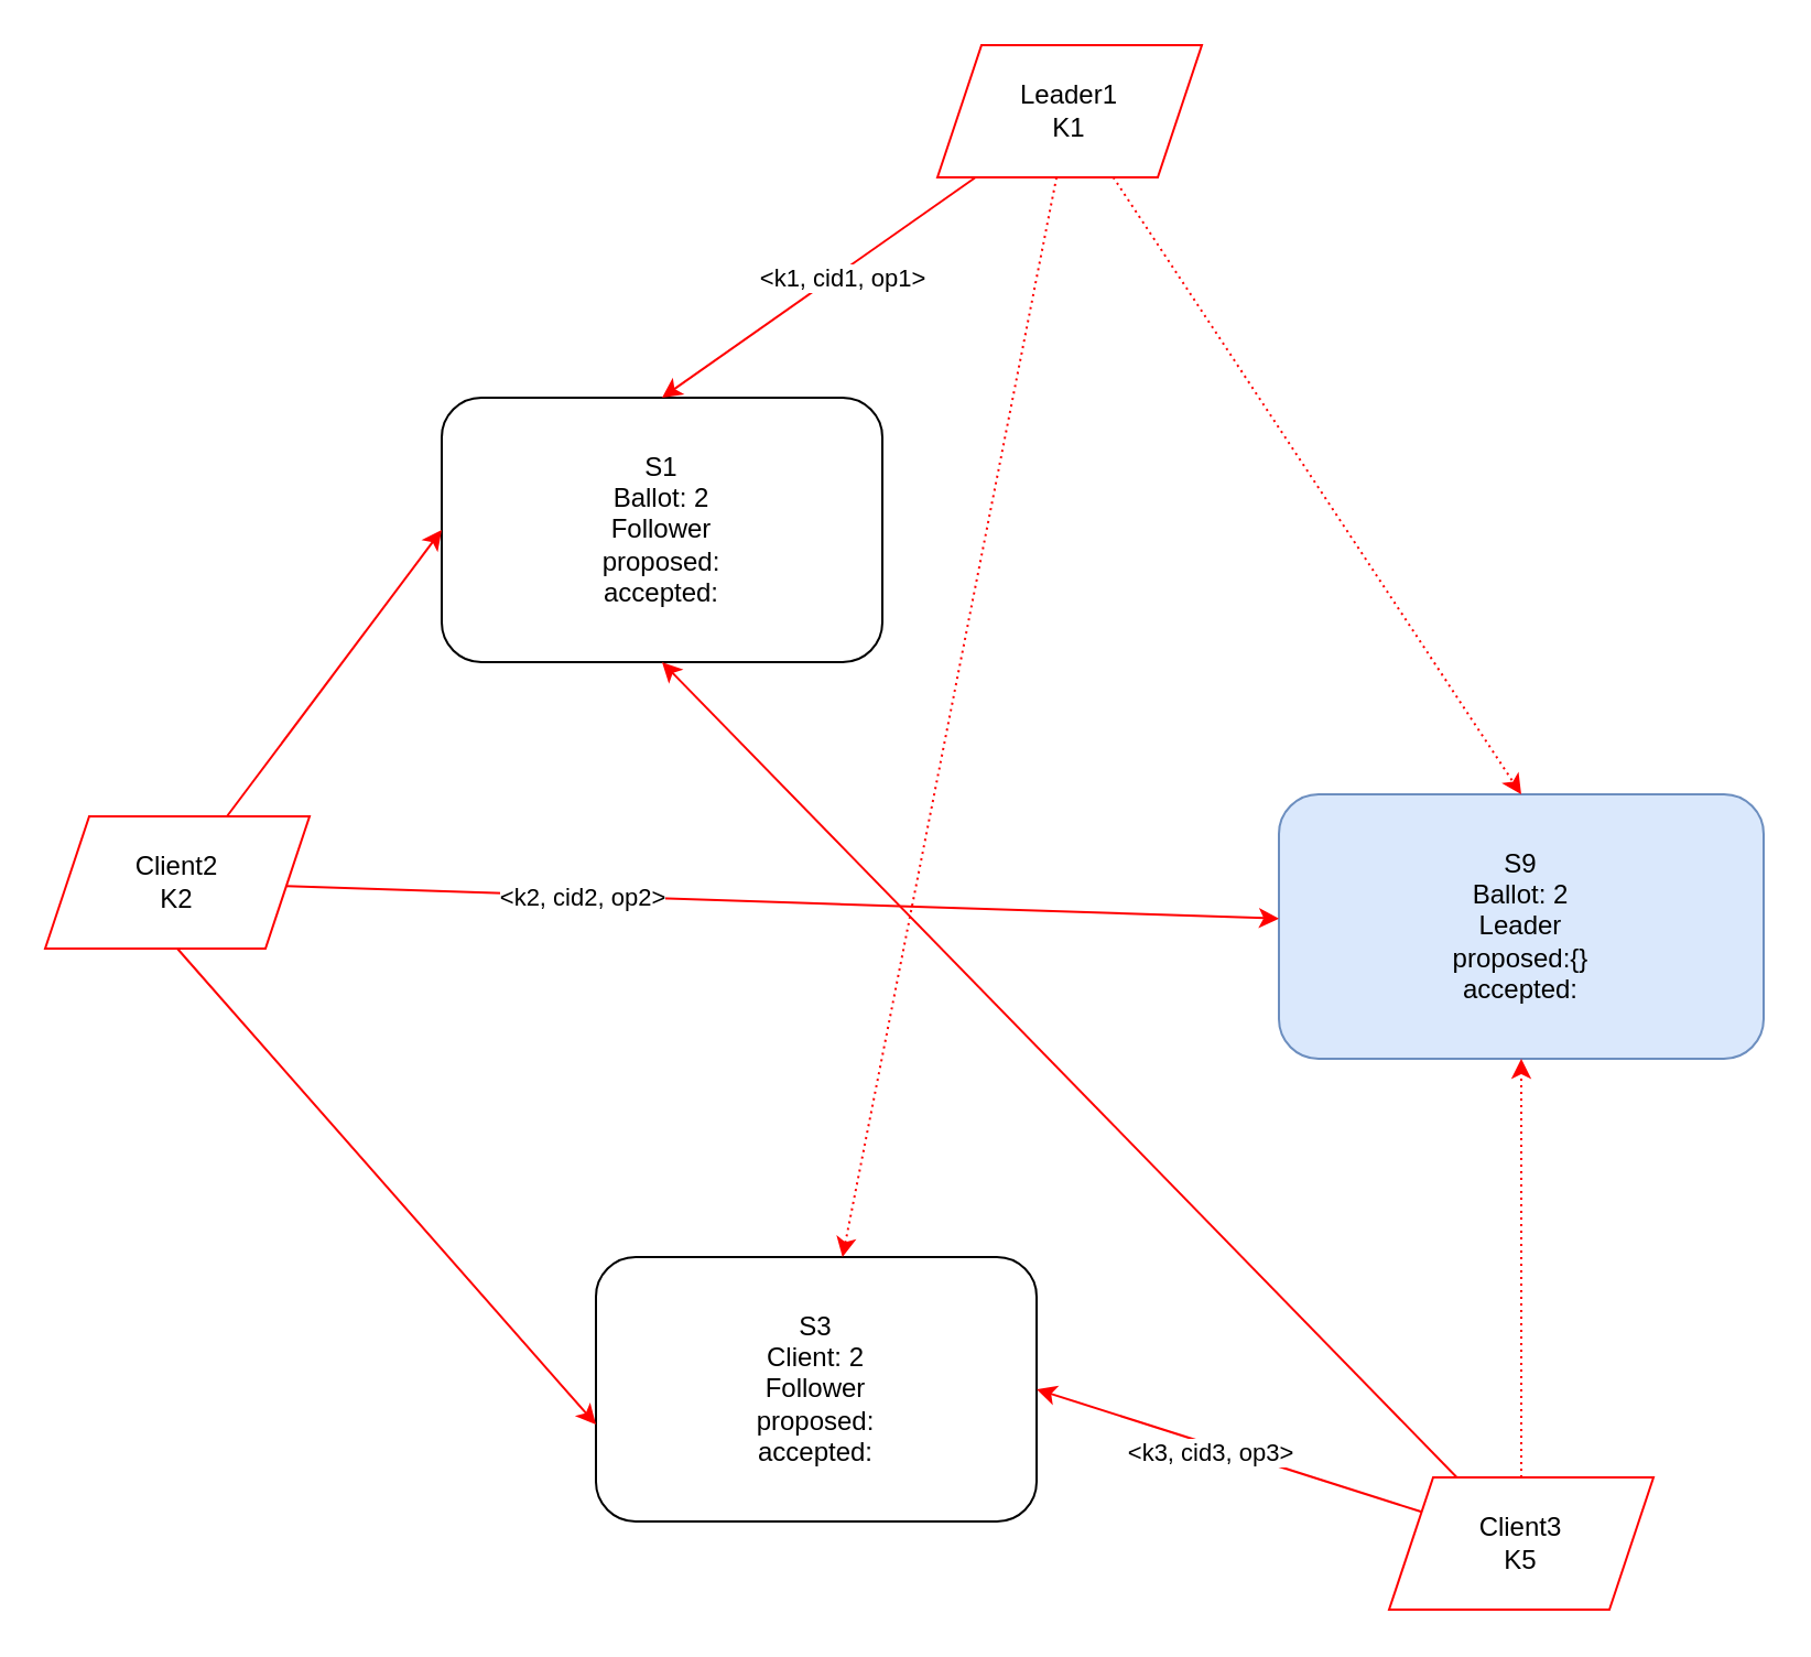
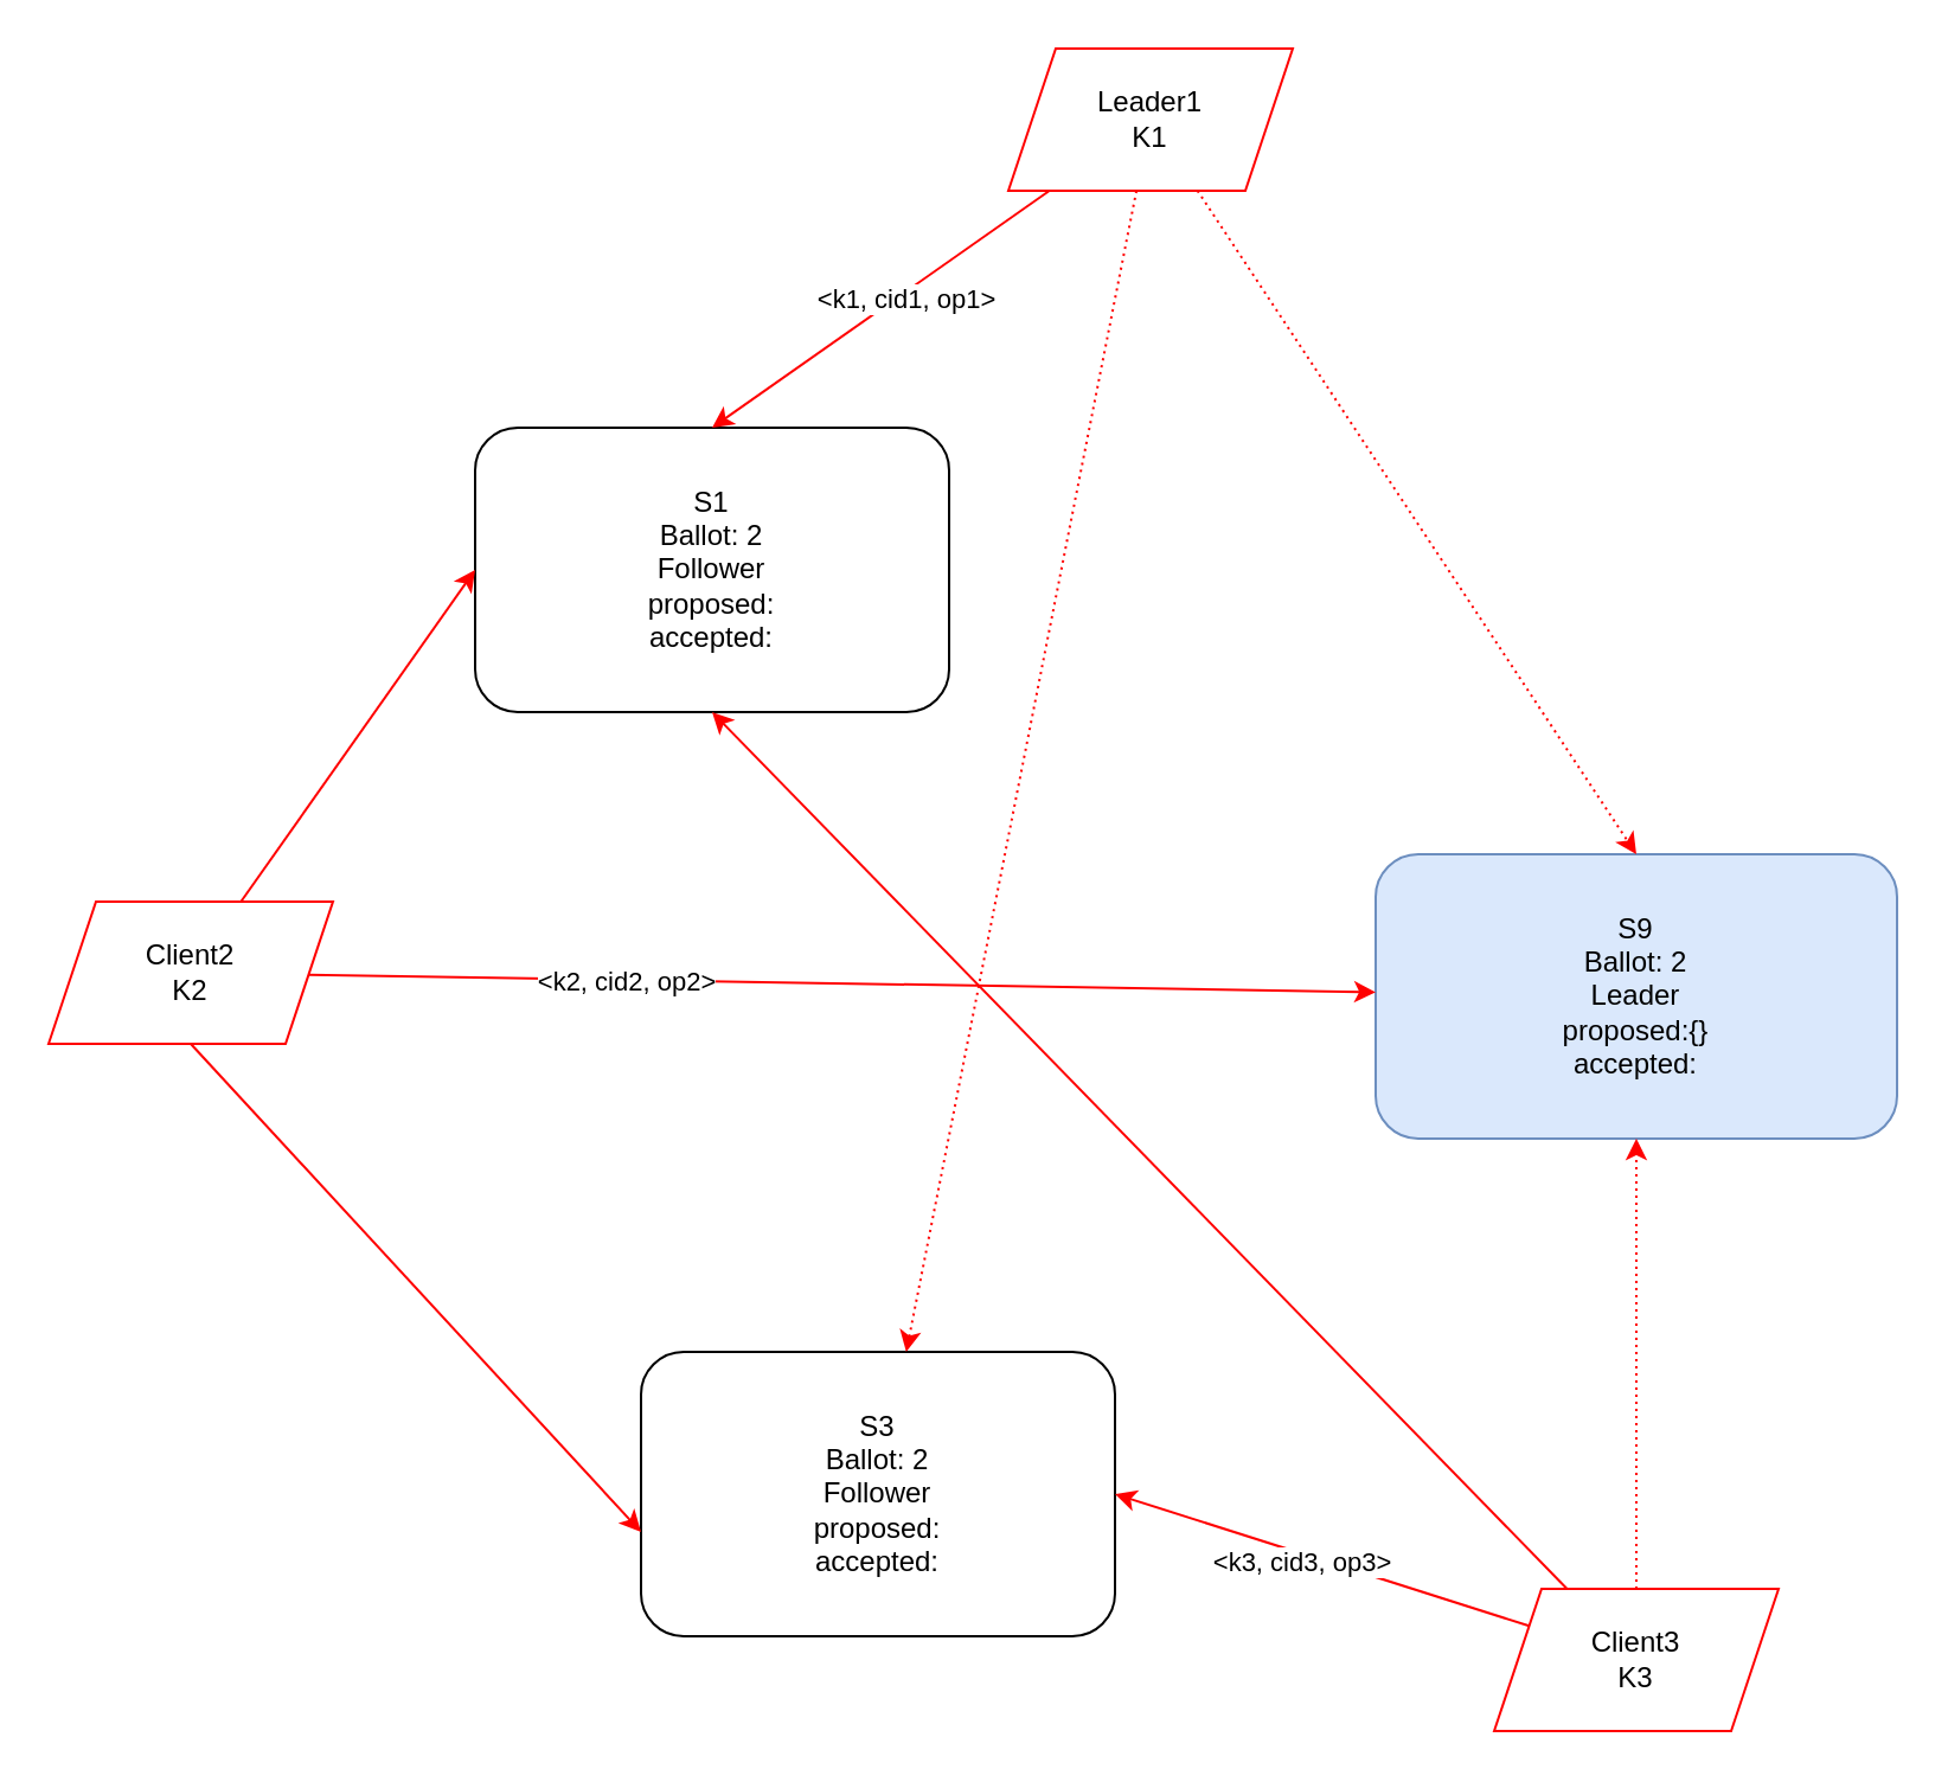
- <mxCell id="13" value="Client2&lt;br&gt;K2" style="shape=parallelogram;perimeter=parallelogramPerimeter;whiteSpace=wrap;html=1;fixedSize=1;strokeColor=#FF0000;" vertex="1" parent="1"><mxGeometry x="20" y="370" width="120" height="60" as="geometry" /></mxCell>
+ <mxCell id="13" value="Client2&lt;br&gt;K2" style="shape=parallelogram;perimeter=parallelogramPerimeter;whiteSpace=wrap;html=1;fixedSize=1;strokeColor=#FF0000;" vertex="1" parent="1"><mxGeometry x="20" y="380" width="120" height="60" as="geometry" /></mxCell>
- <mxCell id="4" value="S3&lt;br&gt;Client: 2&lt;br&gt;Follower&lt;br&gt;proposed:&lt;br&gt;accepted:" style="rounded=1;whiteSpace=wrap;html=1;" vertex="1" parent="1"><mxGeometry x="270" y="570" width="200" height="120" as="geometry" /></mxCell>
+ <mxCell id="4" value="S3&lt;br&gt;Ballot: 2&lt;br&gt;Follower&lt;br&gt;proposed:&lt;br&gt;accepted:" style="rounded=1;whiteSpace=wrap;html=1;" vertex="1" parent="1"><mxGeometry x="270" y="570" width="200" height="120" as="geometry" /></mxCell>
- <mxCell id="18" value="Client3&lt;br&gt;K5" style="shape=parallelogram;perimeter=parallelogramPerimeter;whiteSpace=wrap;html=1;fixedSize=1;strokeColor=#FF0000;" vertex="1" parent="1"><mxGeometry x="630" y="670" width="120" height="60" as="geometry" /></mxCell>
+ <mxCell id="18" value="Client3&lt;br&gt;K3" style="shape=parallelogram;perimeter=parallelogramPerimeter;whiteSpace=wrap;html=1;fixedSize=1;strokeColor=#FF0000;" vertex="1" parent="1"><mxGeometry x="630" y="670" width="120" height="60" as="geometry" /></mxCell>
